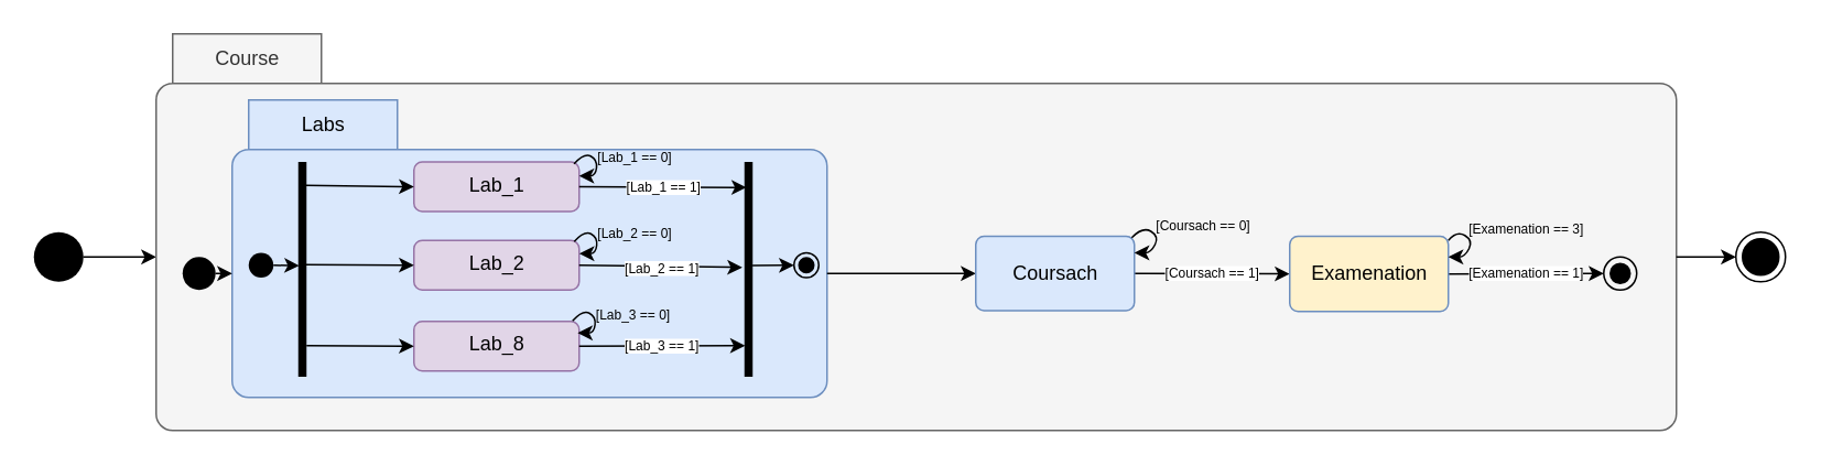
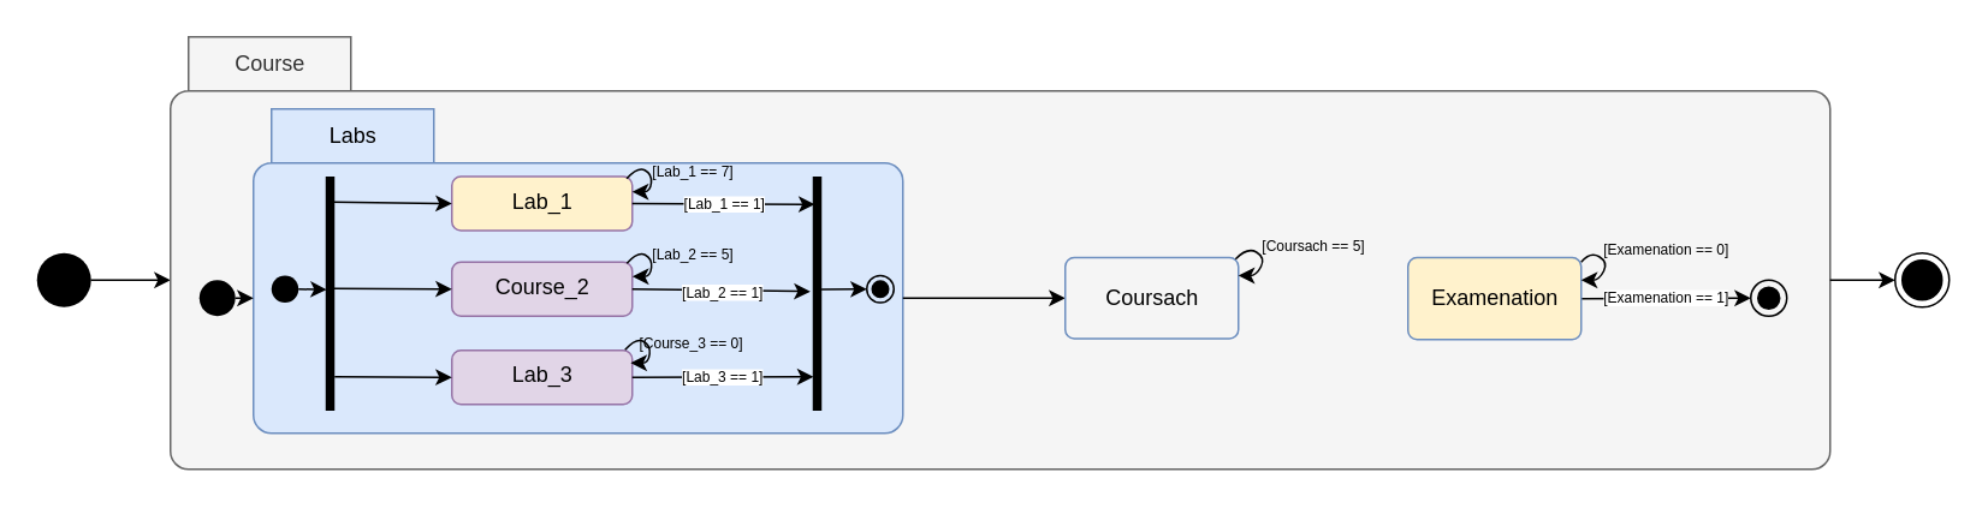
- <mxCell id="36" value="[Lab_1 == 0]" style="text;html=1;strokeColor=none;fillColor=none;align=center;verticalAlign=middle;whiteSpace=wrap;rounded=0;fontSize=8;" parent="1" vertex="1"><mxGeometry x="354" y="90" width="60" height="10" as="geometry" /></mxCell>
+ <mxCell id="36" value="[Lab_1 == 7]" style="text;html=1;strokeColor=none;fillColor=none;align=center;verticalAlign=middle;whiteSpace=wrap;rounded=0;fontSize=8;" parent="1" vertex="1"><mxGeometry x="354" y="90" width="60" height="10" as="geometry" /></mxCell>
- <mxCell id="16" value="Lab_1" style="html=1;align=center;verticalAlign=top;rounded=1;absoluteArcSize=1;arcSize=10;dashed=0;fillColor=#e1d5e7;strokeColor=#9673a6;" parent="1" vertex="1"><mxGeometry x="250" y="97.5" width="100" height="30" as="geometry" /></mxCell>
+ <mxCell id="16" value="Lab_1" style="html=1;align=center;verticalAlign=top;rounded=1;absoluteArcSize=1;arcSize=10;dashed=0;fillColor=#fff2cc;strokeColor=#9673a6;" parent="1" vertex="1"><mxGeometry x="250" y="97.5" width="100" height="30" as="geometry" /></mxCell>
- <mxCell id="39" value="[Coursach == 0]" style="text;html=1;strokeColor=none;fillColor=none;align=center;verticalAlign=middle;whiteSpace=wrap;rounded=0;fontSize=8;" vertex="1" parent="1"><mxGeometry x="698" y="131" width="60" height="10" as="geometry" /></mxCell>
+ <mxCell id="39" value="[Coursach == 5]" style="text;html=1;strokeColor=none;fillColor=none;align=center;verticalAlign=middle;whiteSpace=wrap;rounded=0;fontSize=8;" vertex="1" parent="1"><mxGeometry x="698" y="131" width="60" height="10" as="geometry" /></mxCell>
- <mxCell id="40" value="[Examenation == 3]" style="text;html=1;strokeColor=none;fillColor=none;align=center;verticalAlign=middle;whiteSpace=wrap;rounded=0;fontSize=8;" vertex="1" parent="1"><mxGeometry x="884" y="133" width="79" height="10" as="geometry" /></mxCell>
+ <mxCell id="40" value="[Examenation == 0]" style="text;html=1;strokeColor=none;fillColor=none;align=center;verticalAlign=middle;whiteSpace=wrap;rounded=0;fontSize=8;" vertex="1" parent="1"><mxGeometry x="884" y="133" width="79" height="10" as="geometry" /></mxCell>
- <mxCell id="37" value="[Lab_2 == 0]" style="text;html=1;strokeColor=none;fillColor=none;align=center;verticalAlign=middle;whiteSpace=wrap;rounded=0;fontSize=8;" parent="1" vertex="1"><mxGeometry x="354" y="126" width="60" height="30" as="geometry" /></mxCell>
+ <mxCell id="37" value="[Lab_2 == 5]" style="text;html=1;strokeColor=none;fillColor=none;align=center;verticalAlign=middle;whiteSpace=wrap;rounded=0;fontSize=8;" parent="1" vertex="1"><mxGeometry x="354" y="126" width="60" height="30" as="geometry" /></mxCell>
- <mxCell id="19" value="Lab_2" style="html=1;align=center;verticalAlign=top;rounded=1;absoluteArcSize=1;arcSize=10;dashed=0;fillColor=#e1d5e7;strokeColor=#9673a6;" parent="1" vertex="1"><mxGeometry x="250" y="145" width="100" height="30" as="geometry" /></mxCell>
+ <mxCell id="19" value="Course_2" style="html=1;align=center;verticalAlign=top;rounded=1;absoluteArcSize=1;arcSize=10;dashed=0;fillColor=#e1d5e7;strokeColor=#9673a6;" parent="1" vertex="1"><mxGeometry x="250" y="145" width="100" height="30" as="geometry" /></mxCell>
- <mxCell id="10" value="Coursach" style="html=1;align=center;verticalAlign=middle;rounded=1;absoluteArcSize=1;arcSize=10;dashed=0;fillColor=#dae8fc;strokeColor=#6c8ebf;" parent="1" vertex="1"><mxGeometry x="590" y="142.5" width="96" height="45" as="geometry" /></mxCell>
+ <mxCell id="10" value="Coursach" style="html=1;align=center;verticalAlign=middle;rounded=1;absoluteArcSize=1;arcSize=10;dashed=0;fillColor=#f5f5f5;strokeColor=#6c8ebf;" parent="1" vertex="1"><mxGeometry x="590" y="142.5" width="96" height="45" as="geometry" /></mxCell>
- <mxCell id="9" value="[Coursach == 1]" style="edgeStyle=none;html=1;exitX=1;exitY=0.5;exitDx=0;exitDy=0;entryX=0;entryY=0.5;entryDx=0;entryDy=0;fontSize=8;" parent="1" source="10" target="12" edge="1"><mxGeometry relative="1" as="geometry" /></mxCell>
- <mxCell id="38" value="[Lab_3 == 0]" style="text;html=1;strokeColor=none;fillColor=none;align=center;verticalAlign=middle;whiteSpace=wrap;rounded=0;fontSize=8;" parent="1" vertex="1"><mxGeometry x="353" y="175" width="60" height="30" as="geometry" /></mxCell>
+ <mxCell id="38" value="[Course_3 == 0]" style="text;html=1;strokeColor=none;fillColor=none;align=center;verticalAlign=middle;whiteSpace=wrap;rounded=0;fontSize=8;" parent="1" vertex="1"><mxGeometry x="353" y="175" width="60" height="30" as="geometry" /></mxCell>
- <mxCell id="20" value="Lab_8" style="html=1;align=center;verticalAlign=top;rounded=1;absoluteArcSize=1;arcSize=10;dashed=0;fillColor=#e1d5e7;strokeColor=#9673a6;" parent="1" vertex="1"><mxGeometry x="250" y="194" width="100" height="30" as="geometry" /></mxCell>
+ <mxCell id="20" value="Lab_3" style="html=1;align=center;verticalAlign=top;rounded=1;absoluteArcSize=1;arcSize=10;dashed=0;fillColor=#e1d5e7;strokeColor=#9673a6;" parent="1" vertex="1"><mxGeometry x="250" y="194" width="100" height="30" as="geometry" /></mxCell>
